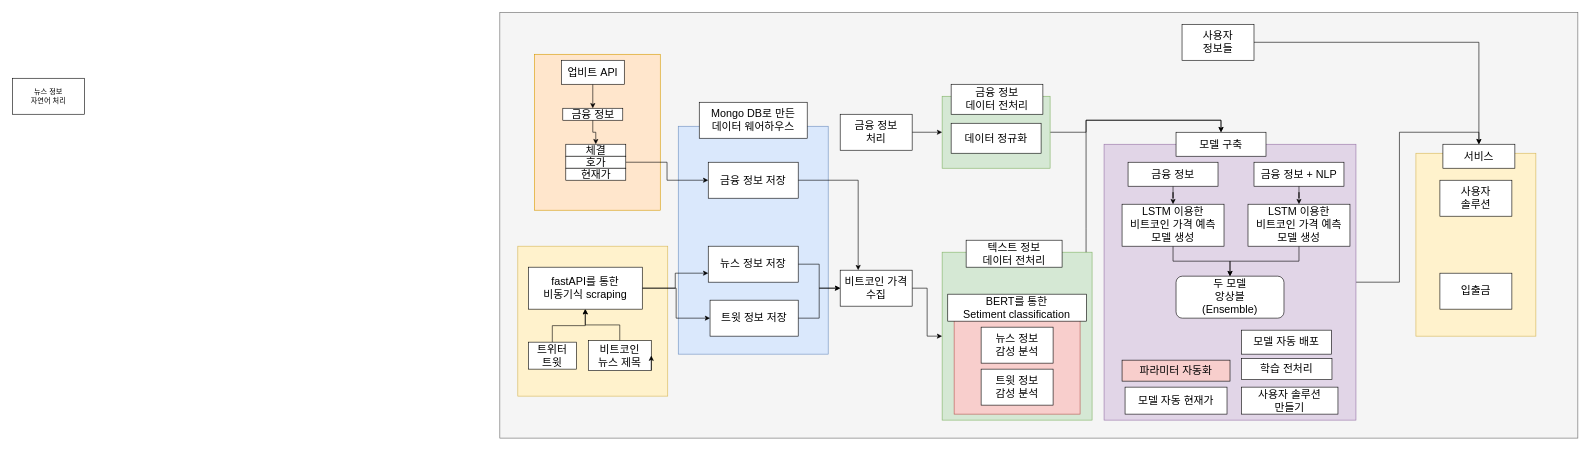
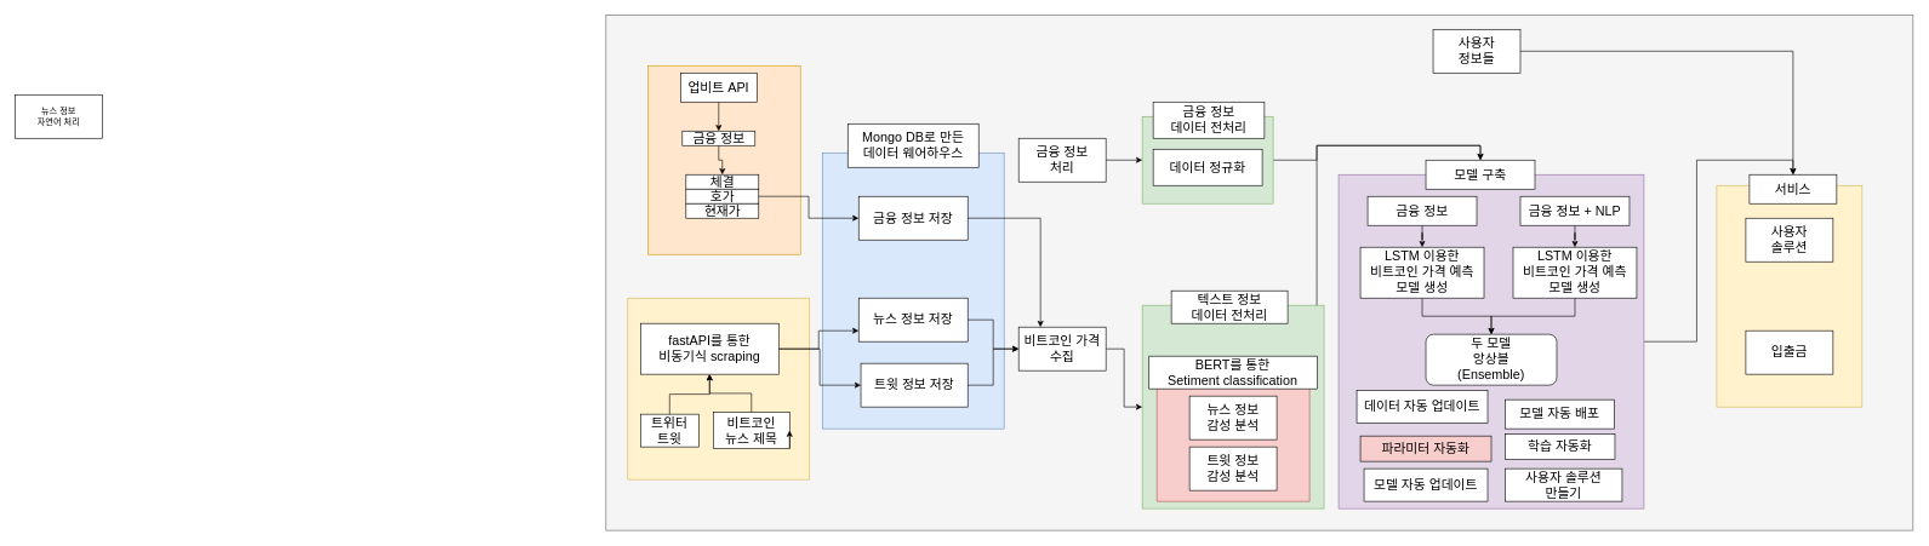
+ <mxCell id="47" value="&lt;span style=&quot;font-size: 18px;&quot;&gt;데이터 자동 업데이트&lt;/span&gt;" style="rounded=0;whiteSpace=wrap;html=1;fontSize=18;" parent="1" vertex="1"><mxGeometry x="1865" y="537.5" width="180" height="45" as="geometry" /></mxCell>
- <mxCell id="33" value="&lt;span style=&quot;font-size: 18px;&quot;&gt;학습 전처리&lt;/span&gt;" style="rounded=0;whiteSpace=wrap;html=1;fontSize=18;" parent="1" vertex="1"><mxGeometry x="2069" y="597.5" width="151" height="35" as="geometry" /></mxCell>
+ <mxCell id="33" value="&lt;span style=&quot;font-size: 18px;&quot;&gt;학습 자동화&lt;/span&gt;" style="rounded=0;whiteSpace=wrap;html=1;fontSize=18;" parent="1" vertex="1"><mxGeometry x="2069" y="597.5" width="151" height="35" as="geometry" /></mxCell>
- <mxCell id="35" value="&lt;span style=&quot;font-size: 18px;&quot;&gt;모델 자동 현재가&lt;/span&gt;" style="rounded=0;whiteSpace=wrap;html=1;fontSize=18;" parent="1" vertex="1"><mxGeometry x="1875" y="645" width="170" height="45" as="geometry" /></mxCell>
+ <mxCell id="35" value="&lt;span style=&quot;font-size: 18px;&quot;&gt;모델 자동 업데이트&lt;/span&gt;" style="rounded=0;whiteSpace=wrap;html=1;fontSize=18;" parent="1" vertex="1"><mxGeometry x="1875" y="645" width="170" height="45" as="geometry" /></mxCell>
